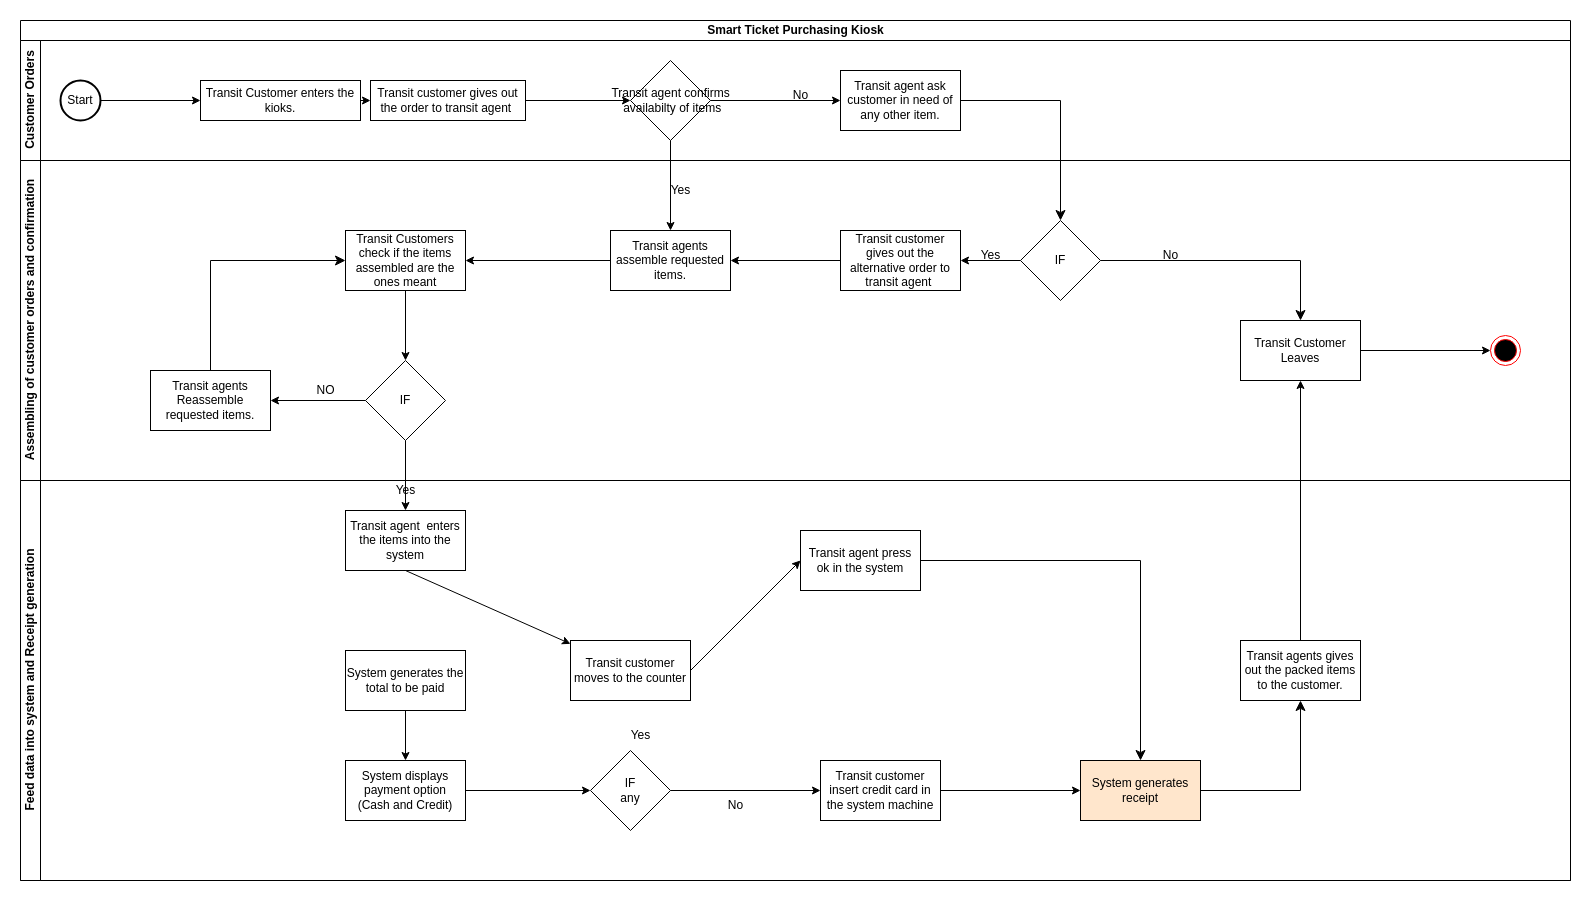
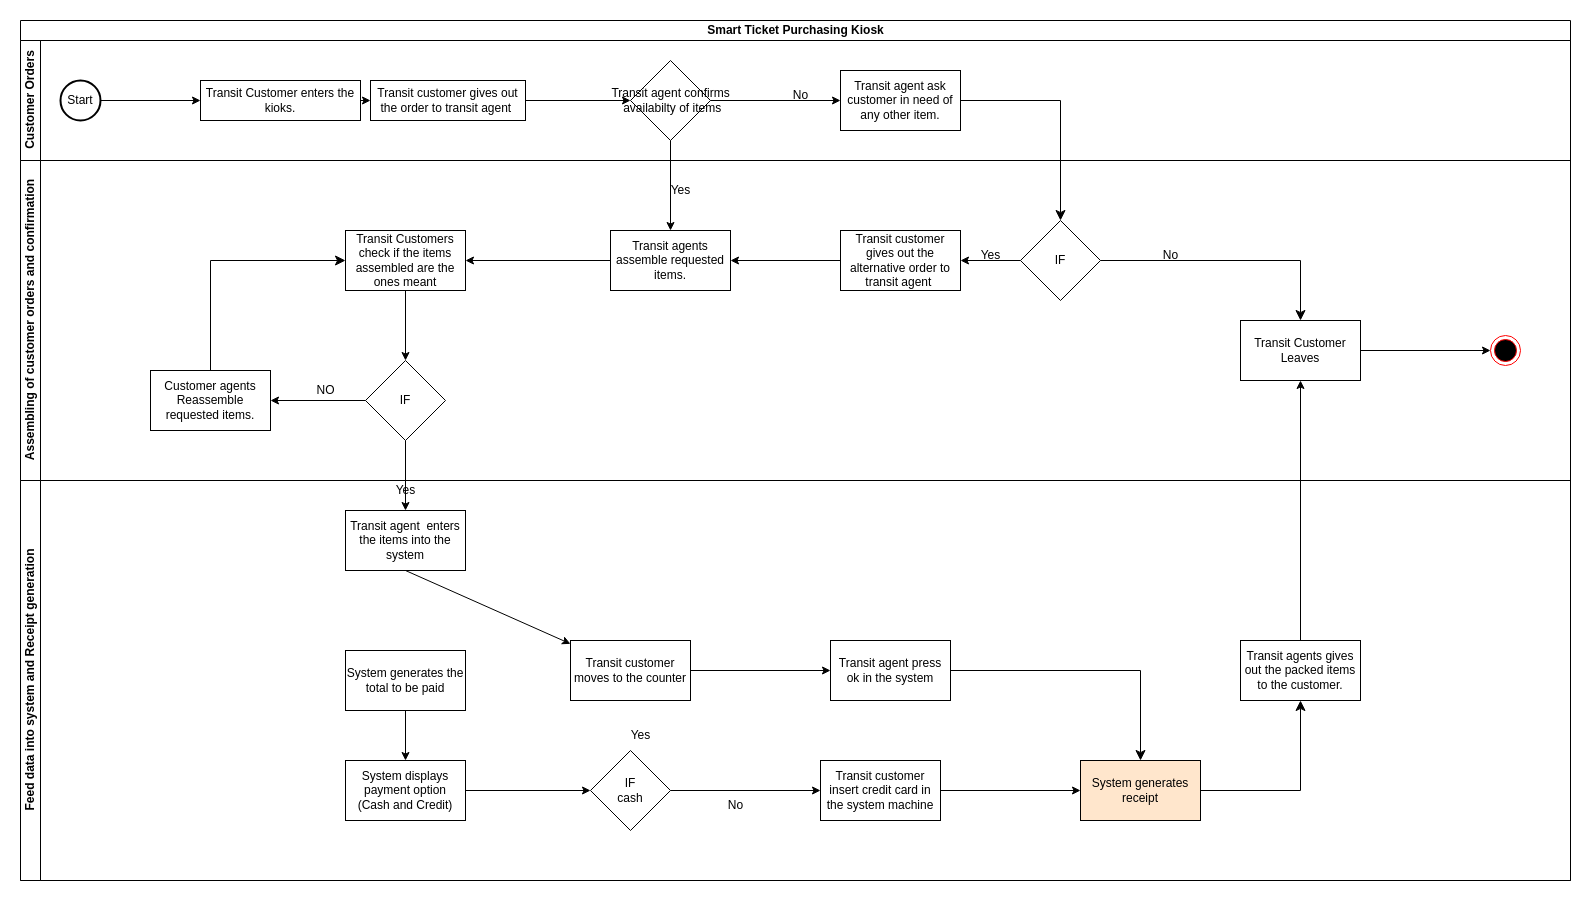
- <mxCell id="19" value="Transit agents Reassemble requested items." style="rounded=0;whiteSpace=wrap;html=1;" vertex="1" parent="1"><mxGeometry x="150" y="370" width="120" height="60" as="geometry" /></mxCell>
+ <mxCell id="19" value="Customer agents Reassemble requested items." style="rounded=0;whiteSpace=wrap;html=1;" vertex="1" parent="1"><mxGeometry x="150" y="370" width="120" height="60" as="geometry" /></mxCell>
- <mxCell id="48" value="Transit agent press ok in the system" style="rounded=0;whiteSpace=wrap;html=1;" vertex="1" parent="1"><mxGeometry x="800" y="530" width="120" height="60" as="geometry" /></mxCell>
+ <mxCell id="48" value="Transit agent press ok in the system" style="rounded=0;whiteSpace=wrap;html=1;" vertex="1" parent="1"><mxGeometry x="830" y="640" width="120" height="60" as="geometry" /></mxCell>
- <mxCell id="39" value="IF &lt;br&gt;any" style="rhombus;whiteSpace=wrap;html=1;" vertex="1" parent="1"><mxGeometry x="590" y="750" width="80" height="80" as="geometry" /></mxCell>
+ <mxCell id="39" value="IF &lt;br&gt;cash" style="rhombus;whiteSpace=wrap;html=1;" vertex="1" parent="1"><mxGeometry x="590" y="750" width="80" height="80" as="geometry" /></mxCell>
